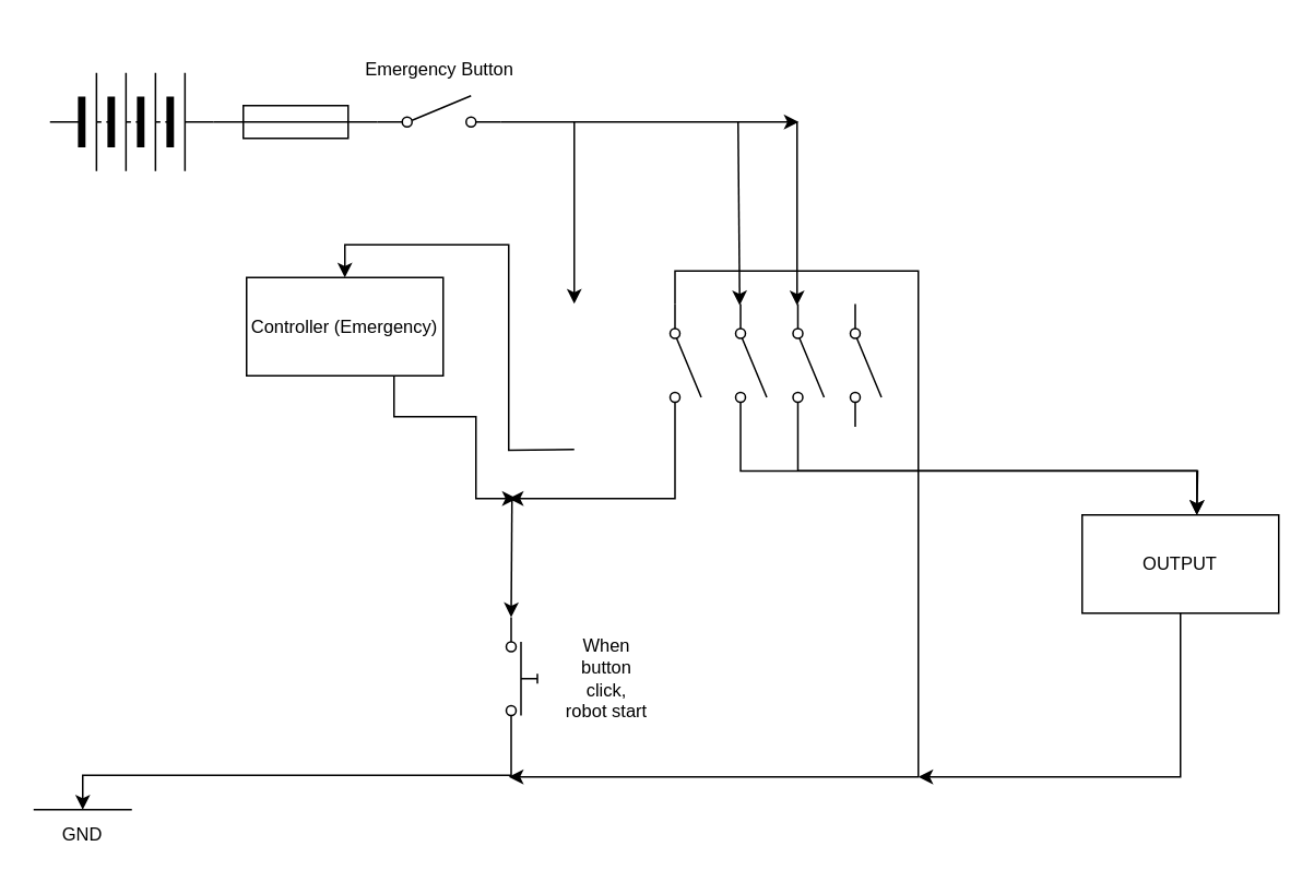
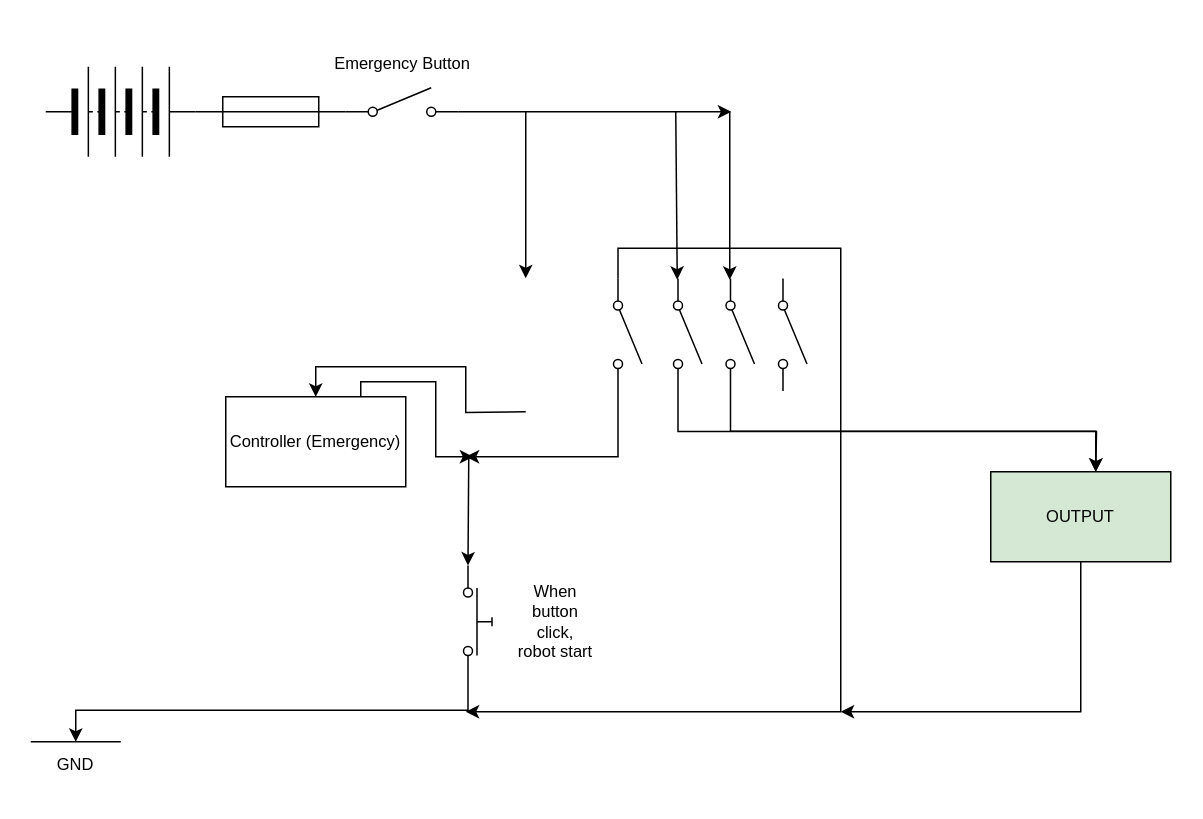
- <mxCell id="16" value="Controller (Emergency)" style="rounded=0;whiteSpace=wrap;html=1;fontSize=11;" vertex="1" parent="1"><mxGeometry x="150" y="165" width="120" height="60" as="geometry" /></mxCell>
+ <mxCell id="16" value="Controller (Emergency)" style="rounded=0;whiteSpace=wrap;html=1;fontSize=11;" vertex="1" parent="1"><mxGeometry x="150" y="260" width="120" height="60" as="geometry" /></mxCell>
- <mxCell id="27" value="OUTPUT" style="rounded=0;whiteSpace=wrap;html=1;fontSize=11;" vertex="1" parent="1"><mxGeometry x="660" y="310" width="120" height="60" as="geometry" /></mxCell>
+ <mxCell id="27" value="OUTPUT" style="rounded=0;whiteSpace=wrap;html=1;fontSize=11;fillColor=#d5e8d4;" vertex="1" parent="1"><mxGeometry x="660" y="310" width="120" height="60" as="geometry" /></mxCell>
